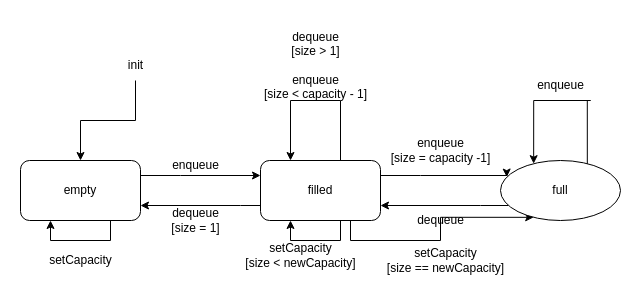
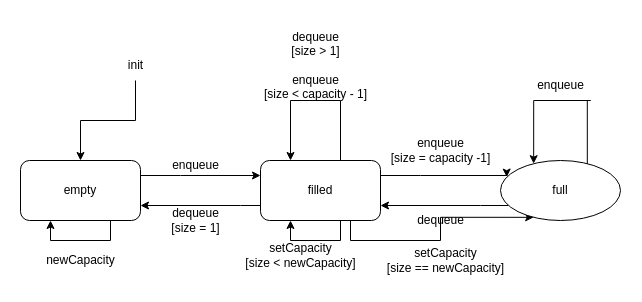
- <mxCell id="23" value="&lt;div&gt;setCapacity&lt;/div&gt;" style="text;html=1;align=center;verticalAlign=middle;resizable=0;points=[];autosize=1;strokeColor=none;fillColor=none;" vertex="1" parent="1"><mxGeometry x="35" y="245" width="90" height="30" as="geometry" /></mxCell>
+ <mxCell id="23" value="&lt;div&gt;newCapacity&lt;/div&gt;" style="text;html=1;align=center;verticalAlign=middle;resizable=0;points=[];autosize=1;strokeColor=none;fillColor=none;" vertex="1" parent="1"><mxGeometry x="35" y="245" width="90" height="30" as="geometry" /></mxCell>
